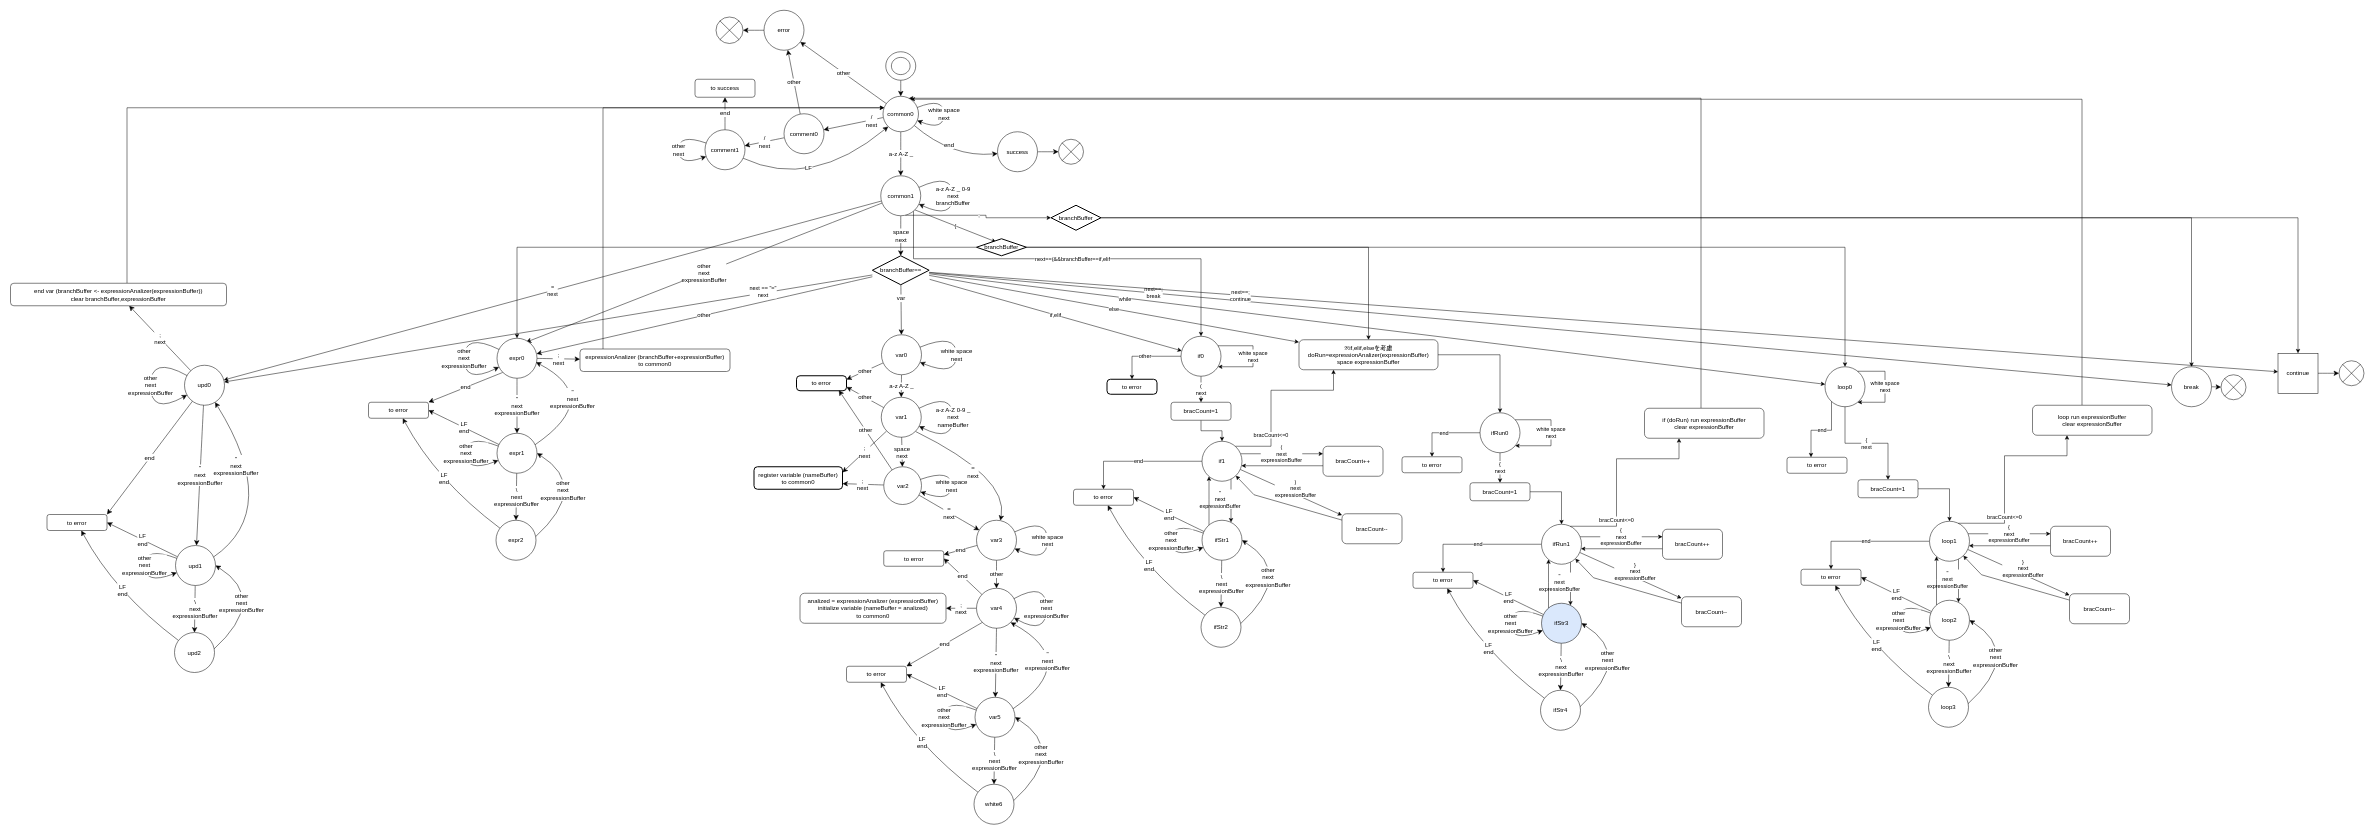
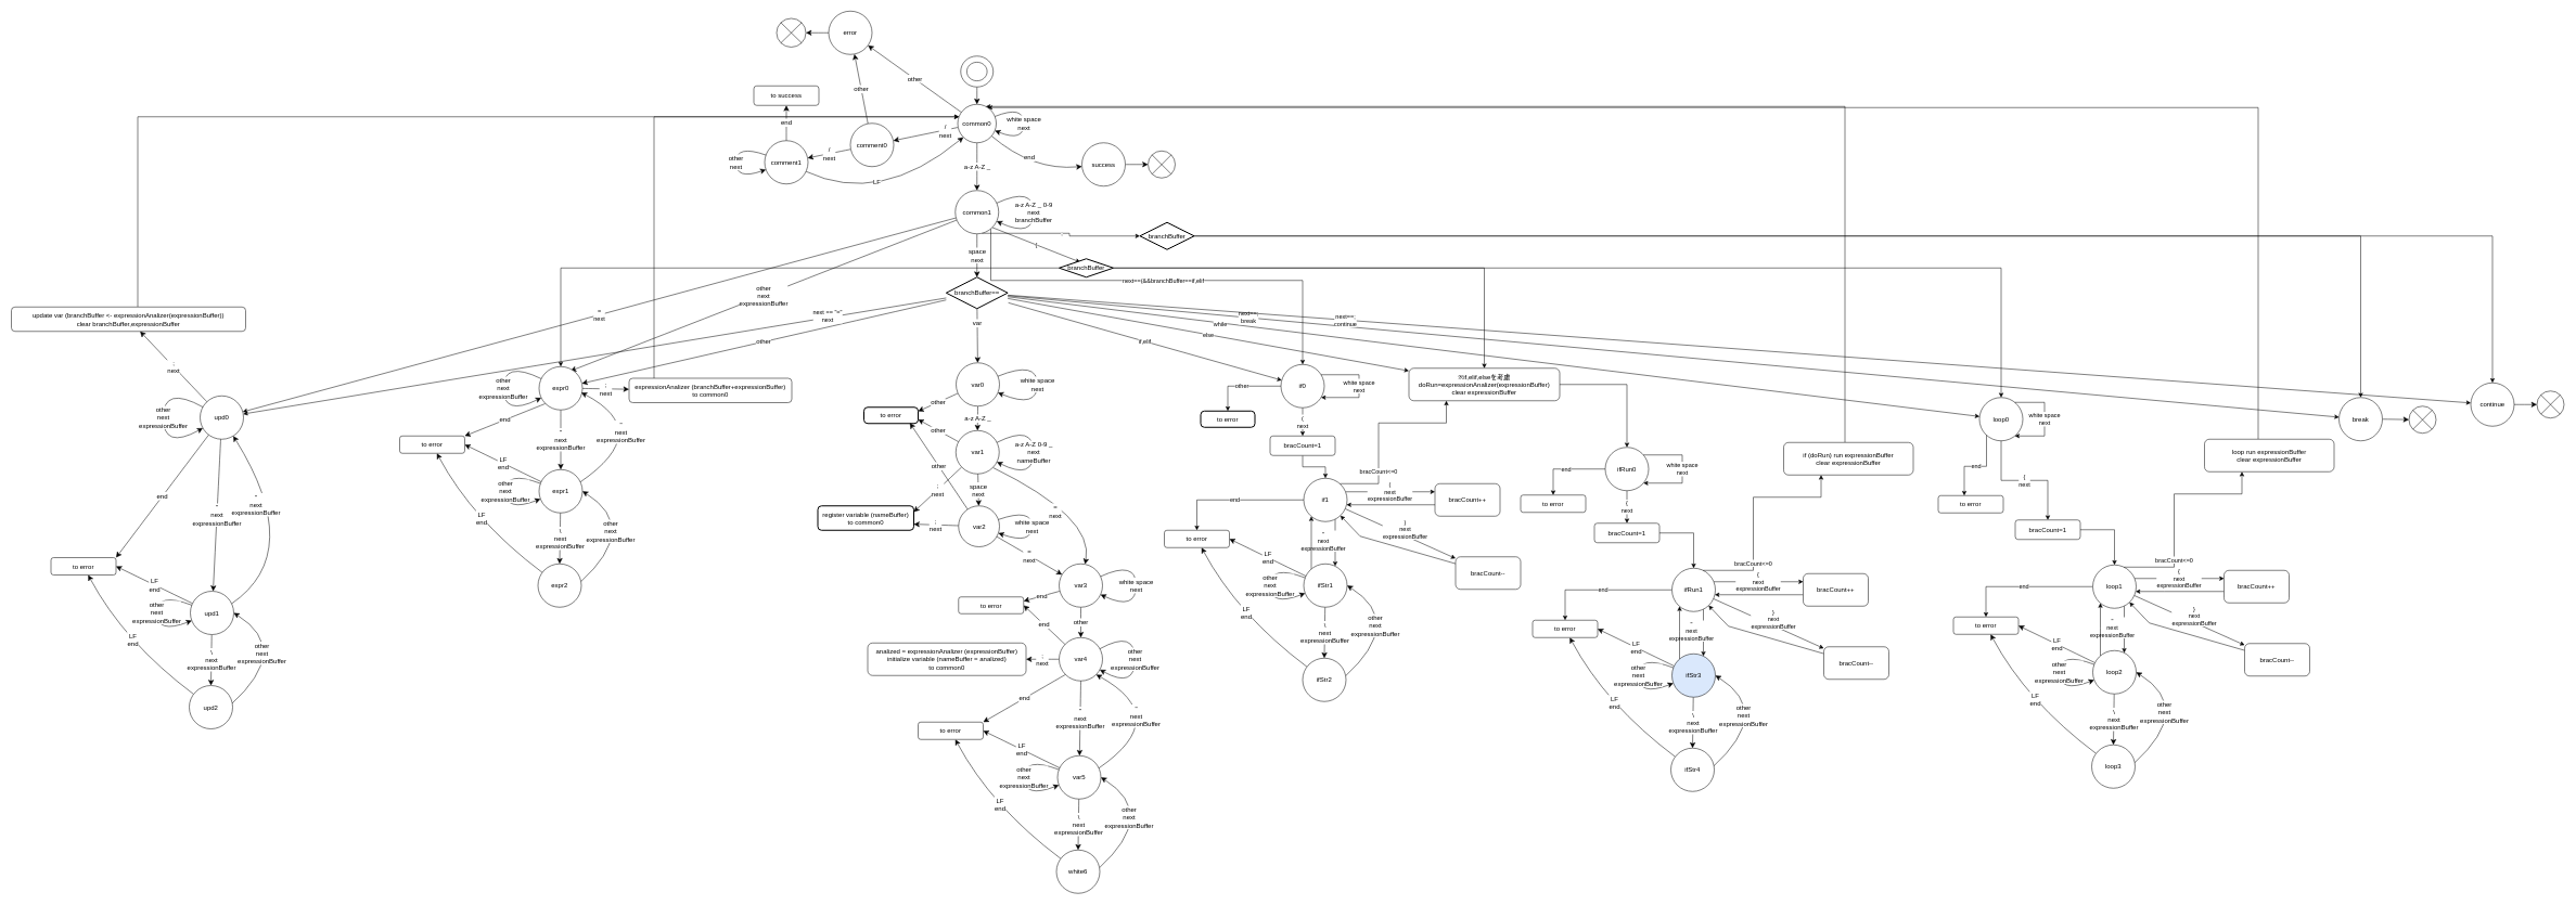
- <mxCell id="157" value="end var (branchBuffer &amp;lt;- expressionAnalizer(expressionBuffer))&lt;br&gt;clear branchBuffer,expressionBuffer" style="rounded=1;whiteSpace=wrap;html=1;" vertex="1" parent="1"><mxGeometry x="20" y="566" width="432" height="45" as="geometry" /></mxCell>
+ <mxCell id="157" value="update var (branchBuffer &amp;lt;- expressionAnalizer(expressionBuffer))&lt;br&gt;clear branchBuffer,expressionBuffer" style="rounded=1;whiteSpace=wrap;html=1;" vertex="1" parent="1"><mxGeometry x="20" y="566" width="432" height="45" as="geometry" /></mxCell>
- <mxCell id="125" value="※if,elif,elseを考慮&lt;br&gt;doRun=expressionAnalizer(expressionBuffer)&lt;br&gt;space expressionBuffer" style="rounded=1;whiteSpace=wrap;html=1;" vertex="1" parent="1"><mxGeometry x="2597" y="679" width="278" height="60" as="geometry" /></mxCell>
+ <mxCell id="125" value="※if,elif,elseを考慮&lt;br&gt;doRun=expressionAnalizer(expressionBuffer)&lt;br&gt;clear expressionBuffer" style="rounded=1;whiteSpace=wrap;html=1;" vertex="1" parent="1"><mxGeometry x="2597" y="679" width="278" height="60" as="geometry" /></mxCell>
- <mxCell id="202" value="continue" style="whiteSpace=wrap;html=1;aspect=fixed;rounded=0;" vertex="1" parent="1"><mxGeometry x="4555" y="706" width="80" height="80" as="geometry" /></mxCell>
+ <mxCell id="202" value="continue" style="ellipse;whiteSpace=wrap;html=1;aspect=fixed;" vertex="1" parent="1"><mxGeometry x="4555" y="706" width="80" height="80" as="geometry" /></mxCell>
- <mxCell id="199" value="break" style="ellipse;whiteSpace=wrap;html=1;aspect=fixed;" vertex="1" parent="1"><mxGeometry x="4342" y="733" width="80" height="80" as="geometry" /></mxCell>
+ <mxCell id="199" value="break" style="ellipse;whiteSpace=wrap;html=1;aspect=fixed;" vertex="1" parent="1"><mxGeometry x="4312" y="733" width="80" height="80" as="geometry" /></mxCell>
